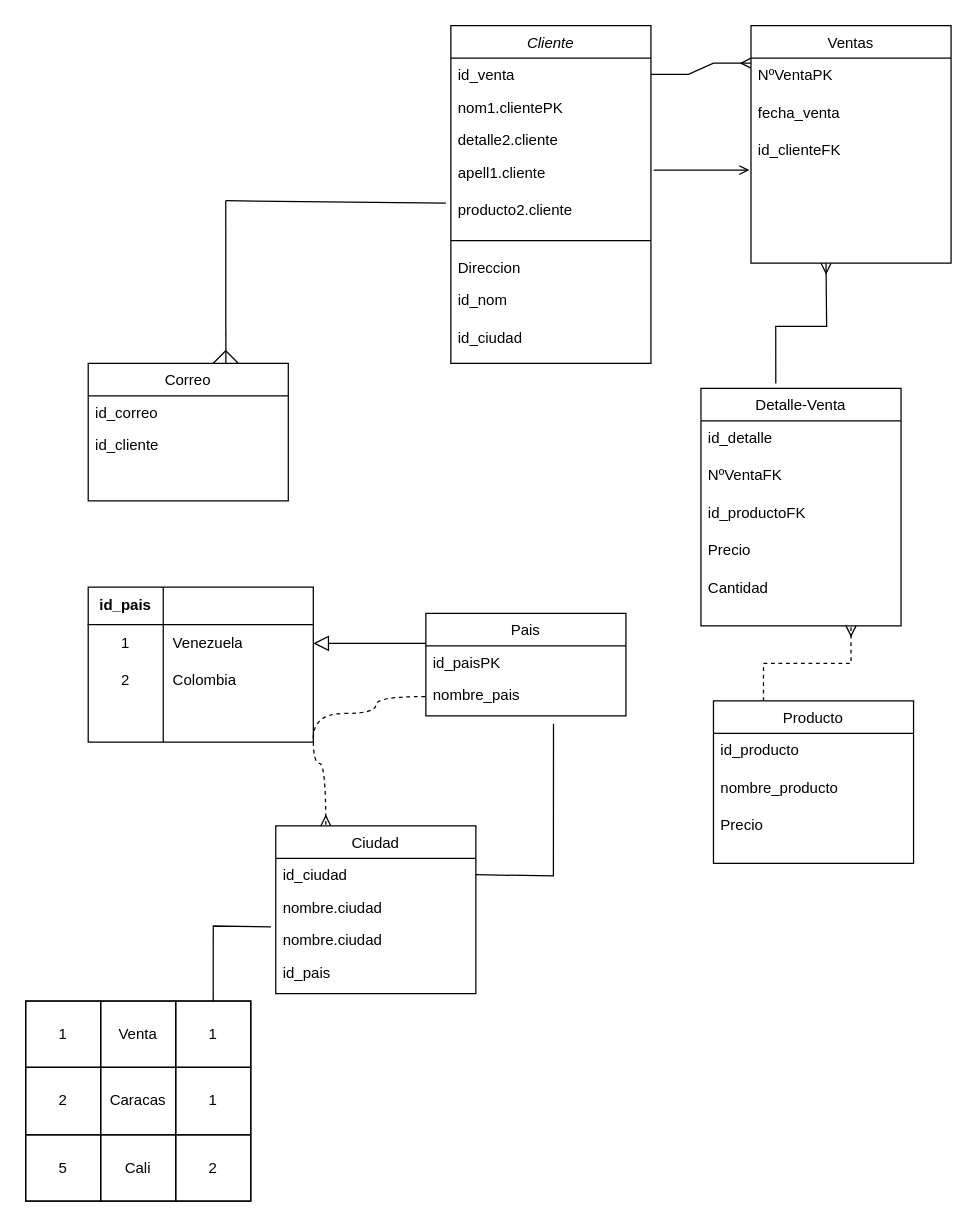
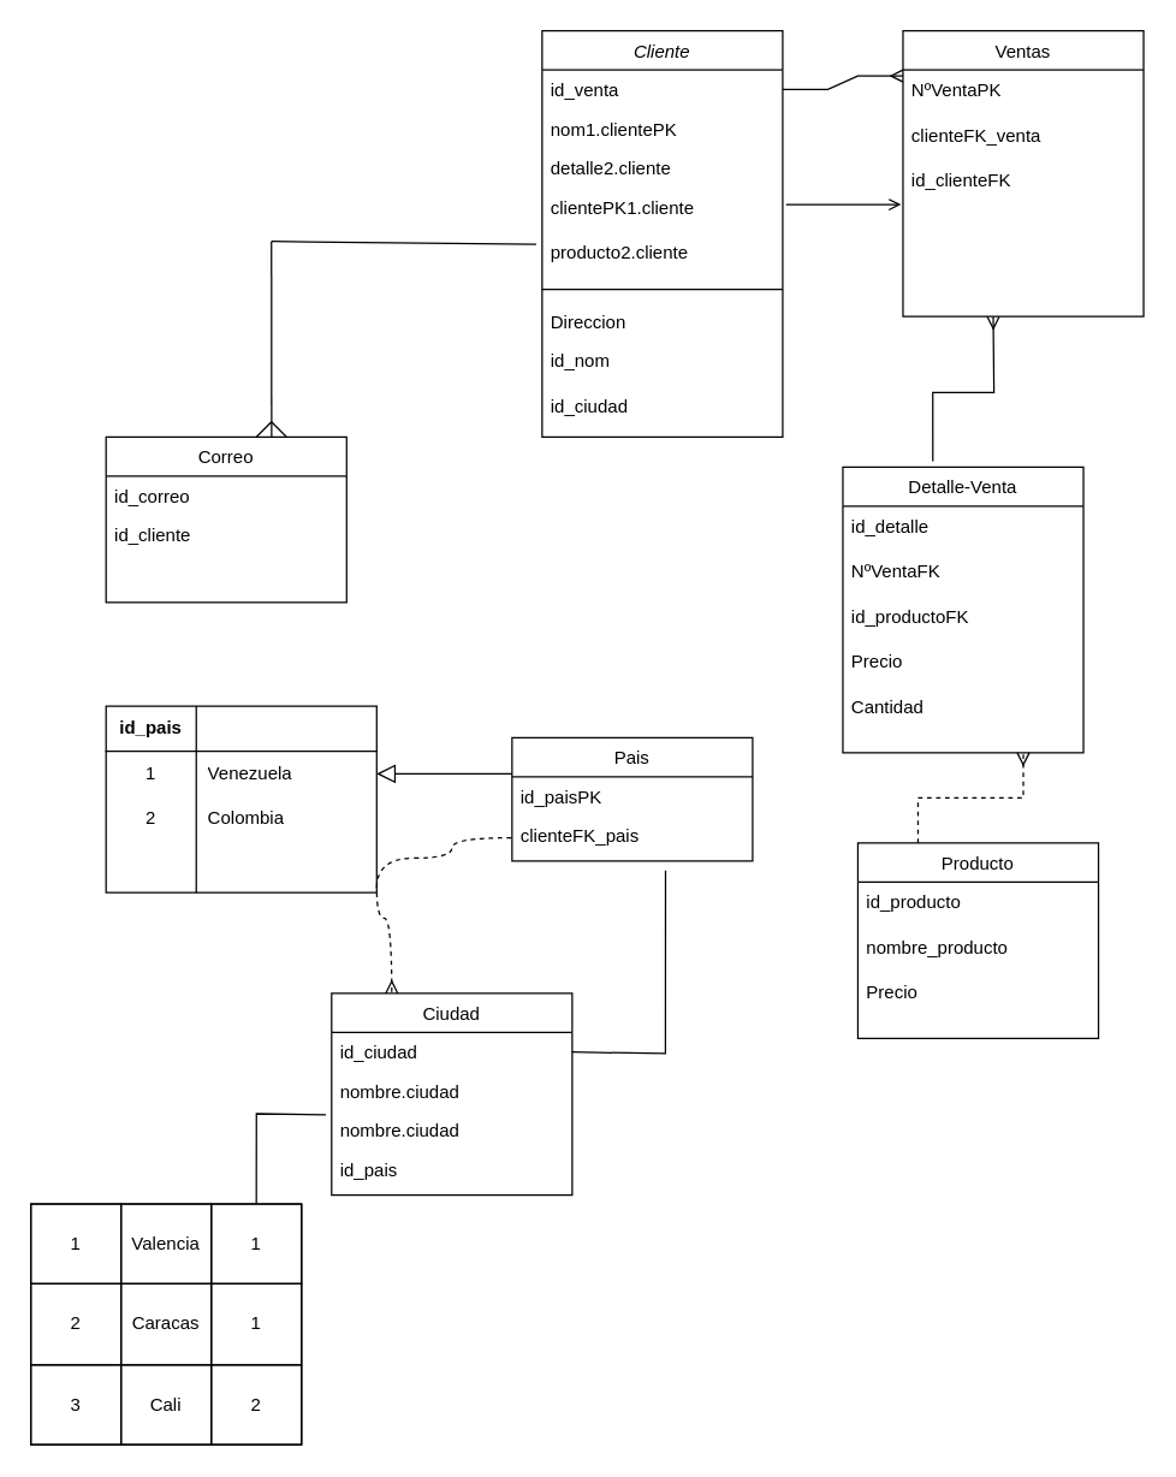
- <mxCell id="21" value="fecha_venta" style="text;html=1;align=left;verticalAlign=top;resizable=0;points=[];autosize=1;strokeColor=none;fillColor=none;spacingLeft=4;spacingRight=4;" vertex="1" parent="19"><mxGeometry y="56" width="160" height="30" as="geometry" /></mxCell>
+ <mxCell id="21" value="clienteFK_venta" style="text;html=1;align=left;verticalAlign=top;resizable=0;points=[];autosize=1;strokeColor=none;fillColor=none;spacingLeft=4;spacingRight=4;" vertex="1" parent="19"><mxGeometry y="56" width="160" height="30" as="geometry" /></mxCell>
- <mxCell id="6" value="apell1.cliente" style="text;html=1;align=left;verticalAlign=top;resizable=0;points=[];autosize=1;strokeColor=none;fillColor=none;spacingLeft=4;spacingRight=4;" vertex="1" parent="2"><mxGeometry y="104" width="160" height="30" as="geometry" /></mxCell>
+ <mxCell id="6" value="clientePK1.cliente" style="text;html=1;align=left;verticalAlign=top;resizable=0;points=[];autosize=1;strokeColor=none;fillColor=none;spacingLeft=4;spacingRight=4;" vertex="1" parent="2"><mxGeometry y="104" width="160" height="30" as="geometry" /></mxCell>
- <mxCell id="17" value="nombre_pais" style="text;html=1;align=left;verticalAlign=top;resizable=0;points=[];autosize=1;strokeColor=none;fillColor=none;spacingLeft=4;spacingRight=4;" vertex="1" parent="15"><mxGeometry y="52" width="160" height="30" as="geometry" /></mxCell>
+ <mxCell id="17" value="clienteFK_pais" style="text;html=1;align=left;verticalAlign=top;resizable=0;points=[];autosize=1;strokeColor=none;fillColor=none;spacingLeft=4;spacingRight=4;" vertex="1" parent="15"><mxGeometry y="52" width="160" height="30" as="geometry" /></mxCell>
- <mxCell id="50" value="Venta" style="connectable=0;recursiveResize=0;strokeColor=inherit;fillColor=none;align=center;whiteSpace=wrap;html=1;" vertex="1" parent="48"><mxGeometry x="60" width="60" height="53" as="geometry"><mxRectangle width="60" height="53" as="alternateBounds" /></mxGeometry></mxCell>
+ <mxCell id="50" value="Valencia" style="connectable=0;recursiveResize=0;strokeColor=inherit;fillColor=none;align=center;whiteSpace=wrap;html=1;" vertex="1" parent="48"><mxGeometry x="60" width="60" height="53" as="geometry"><mxRectangle width="60" height="53" as="alternateBounds" /></mxGeometry></mxCell>
- <mxCell id="57" value="5" style="connectable=0;recursiveResize=0;strokeColor=inherit;fillColor=none;align=center;whiteSpace=wrap;html=1;" vertex="1" parent="56"><mxGeometry width="60" height="53" as="geometry"><mxRectangle width="60" height="53" as="alternateBounds" /></mxGeometry></mxCell>
+ <mxCell id="57" value="3" style="connectable=0;recursiveResize=0;strokeColor=inherit;fillColor=none;align=center;whiteSpace=wrap;html=1;" vertex="1" parent="56"><mxGeometry width="60" height="53" as="geometry"><mxRectangle width="60" height="53" as="alternateBounds" /></mxGeometry></mxCell>
